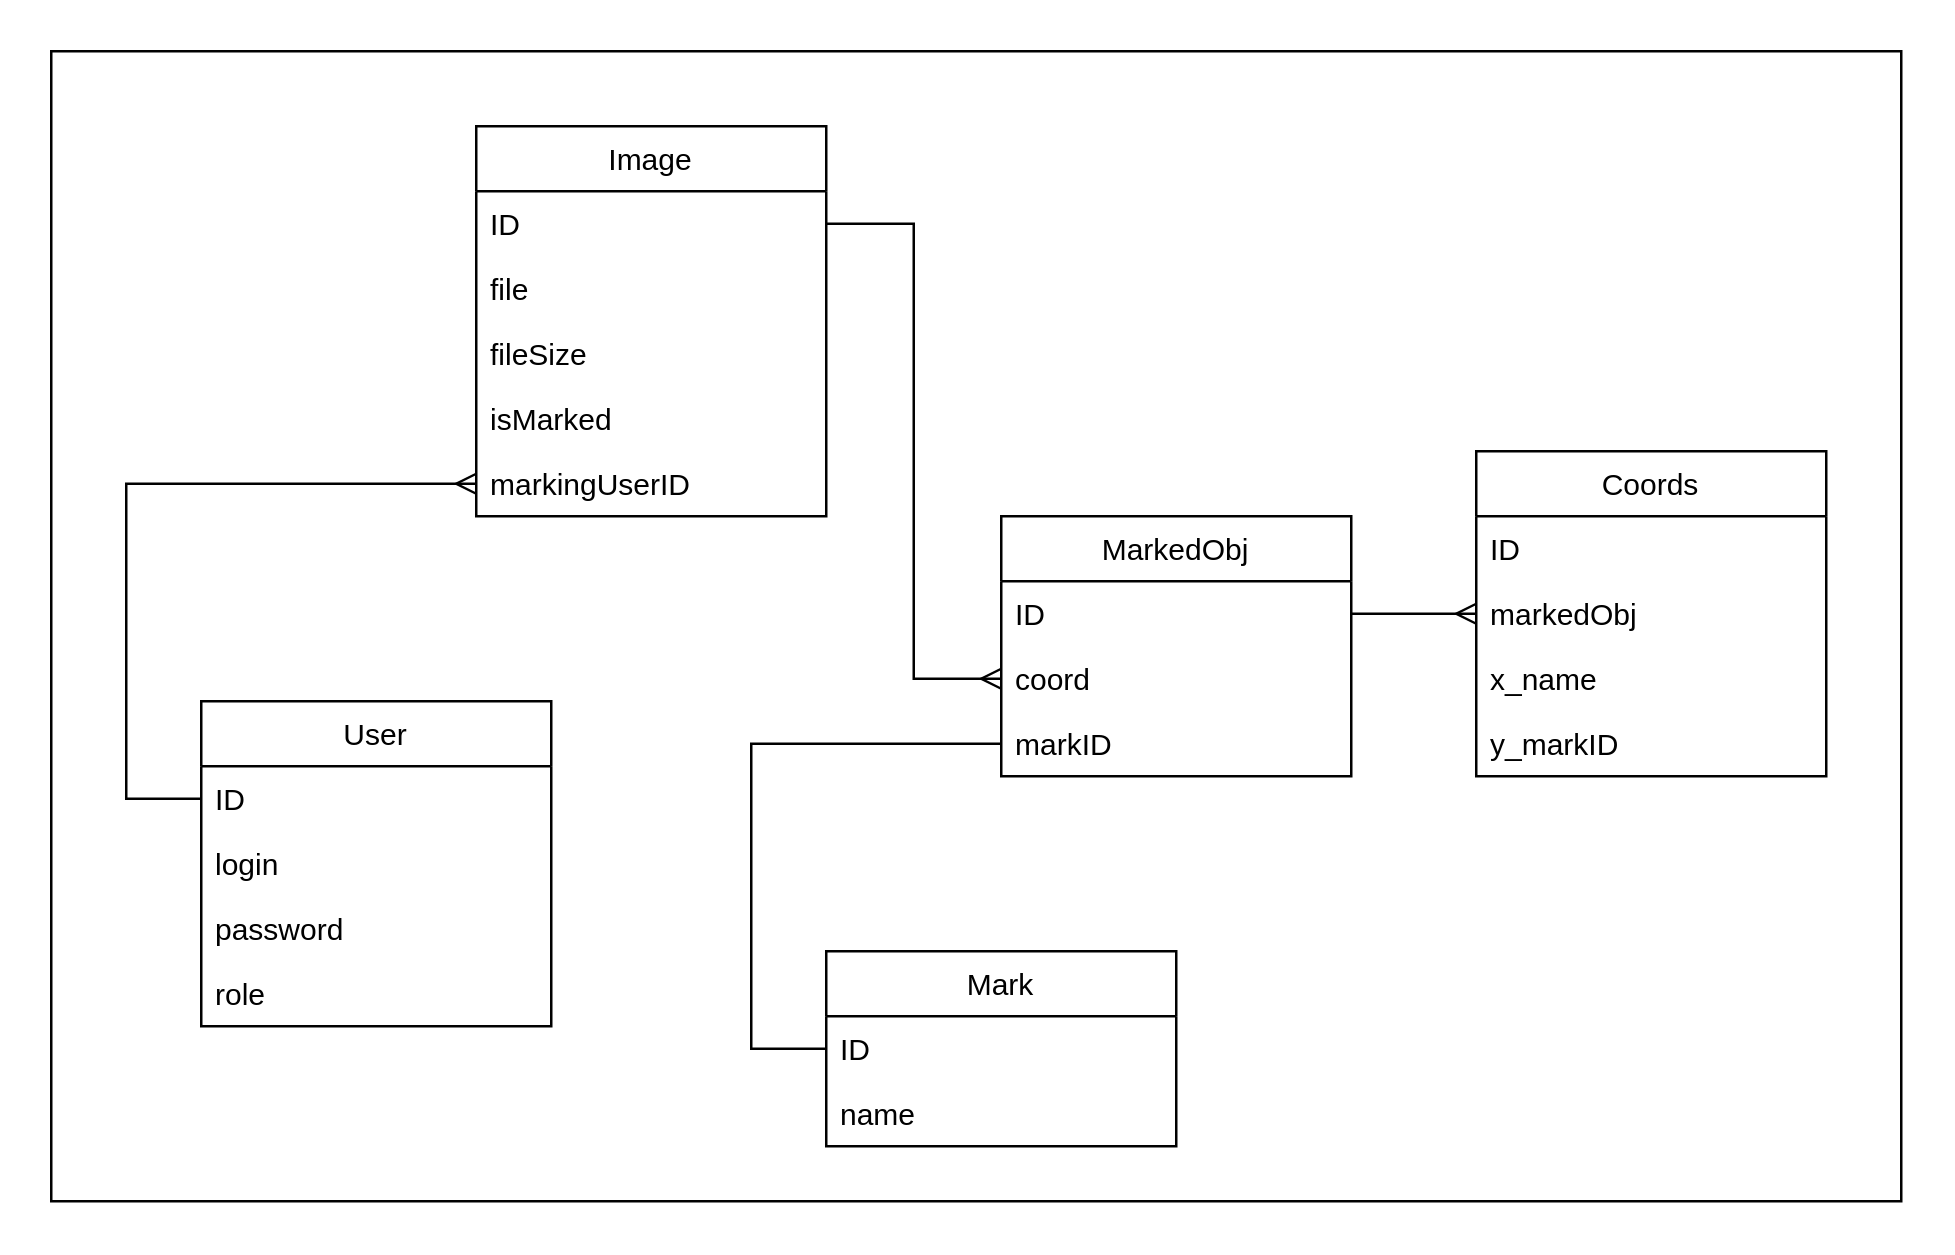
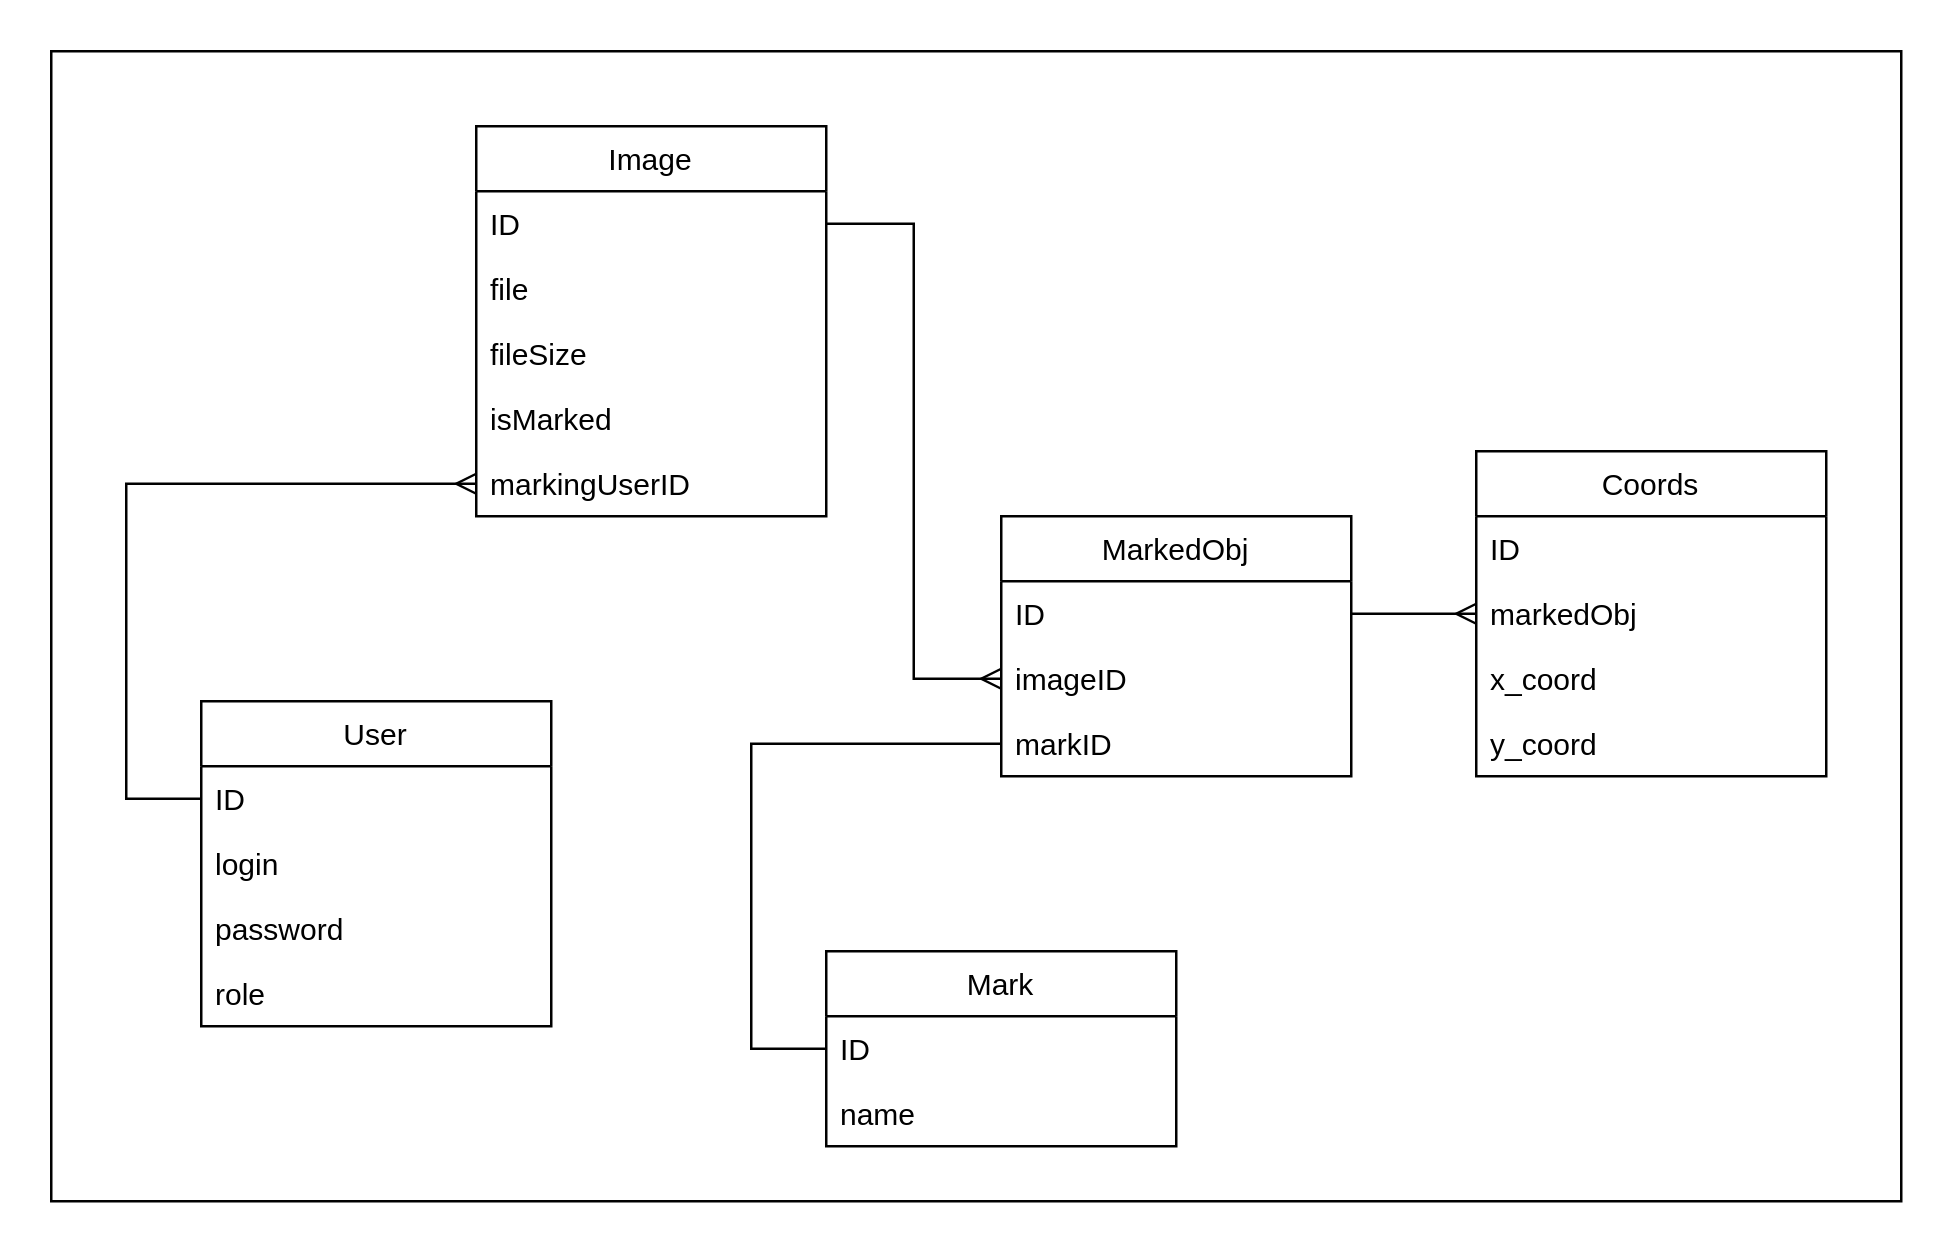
- <mxCell id="16" value="coord" style="text;strokeColor=none;fillColor=none;align=left;verticalAlign=top;spacingLeft=4;spacingRight=4;overflow=hidden;rotatable=0;points=[[0,0.5],[1,0.5]];portConstraint=eastwest;" vertex="1" parent="14"><mxGeometry y="52" width="140" height="26" as="geometry" /></mxCell>
+ <mxCell id="16" value="imageID" style="text;strokeColor=none;fillColor=none;align=left;verticalAlign=top;spacingLeft=4;spacingRight=4;overflow=hidden;rotatable=0;points=[[0,0.5],[1,0.5]];portConstraint=eastwest;" vertex="1" parent="14"><mxGeometry y="52" width="140" height="26" as="geometry" /></mxCell>
- <mxCell id="21" value="x_name" style="text;strokeColor=none;fillColor=none;align=left;verticalAlign=top;spacingLeft=4;spacingRight=4;overflow=hidden;rotatable=0;points=[[0,0.5],[1,0.5]];portConstraint=eastwest;" vertex="1" parent="18"><mxGeometry y="78" width="140" height="26" as="geometry" /></mxCell>
+ <mxCell id="21" value="x_coord" style="text;strokeColor=none;fillColor=none;align=left;verticalAlign=top;spacingLeft=4;spacingRight=4;overflow=hidden;rotatable=0;points=[[0,0.5],[1,0.5]];portConstraint=eastwest;" vertex="1" parent="18"><mxGeometry y="78" width="140" height="26" as="geometry" /></mxCell>
- <mxCell id="22" value="y_markID" style="text;strokeColor=none;fillColor=none;align=left;verticalAlign=top;spacingLeft=4;spacingRight=4;overflow=hidden;rotatable=0;points=[[0,0.5],[1,0.5]];portConstraint=eastwest;" vertex="1" parent="18"><mxGeometry y="104" width="140" height="26" as="geometry" /></mxCell>
+ <mxCell id="22" value="y_coord" style="text;strokeColor=none;fillColor=none;align=left;verticalAlign=top;spacingLeft=4;spacingRight=4;overflow=hidden;rotatable=0;points=[[0,0.5],[1,0.5]];portConstraint=eastwest;" vertex="1" parent="18"><mxGeometry y="104" width="140" height="26" as="geometry" /></mxCell>
